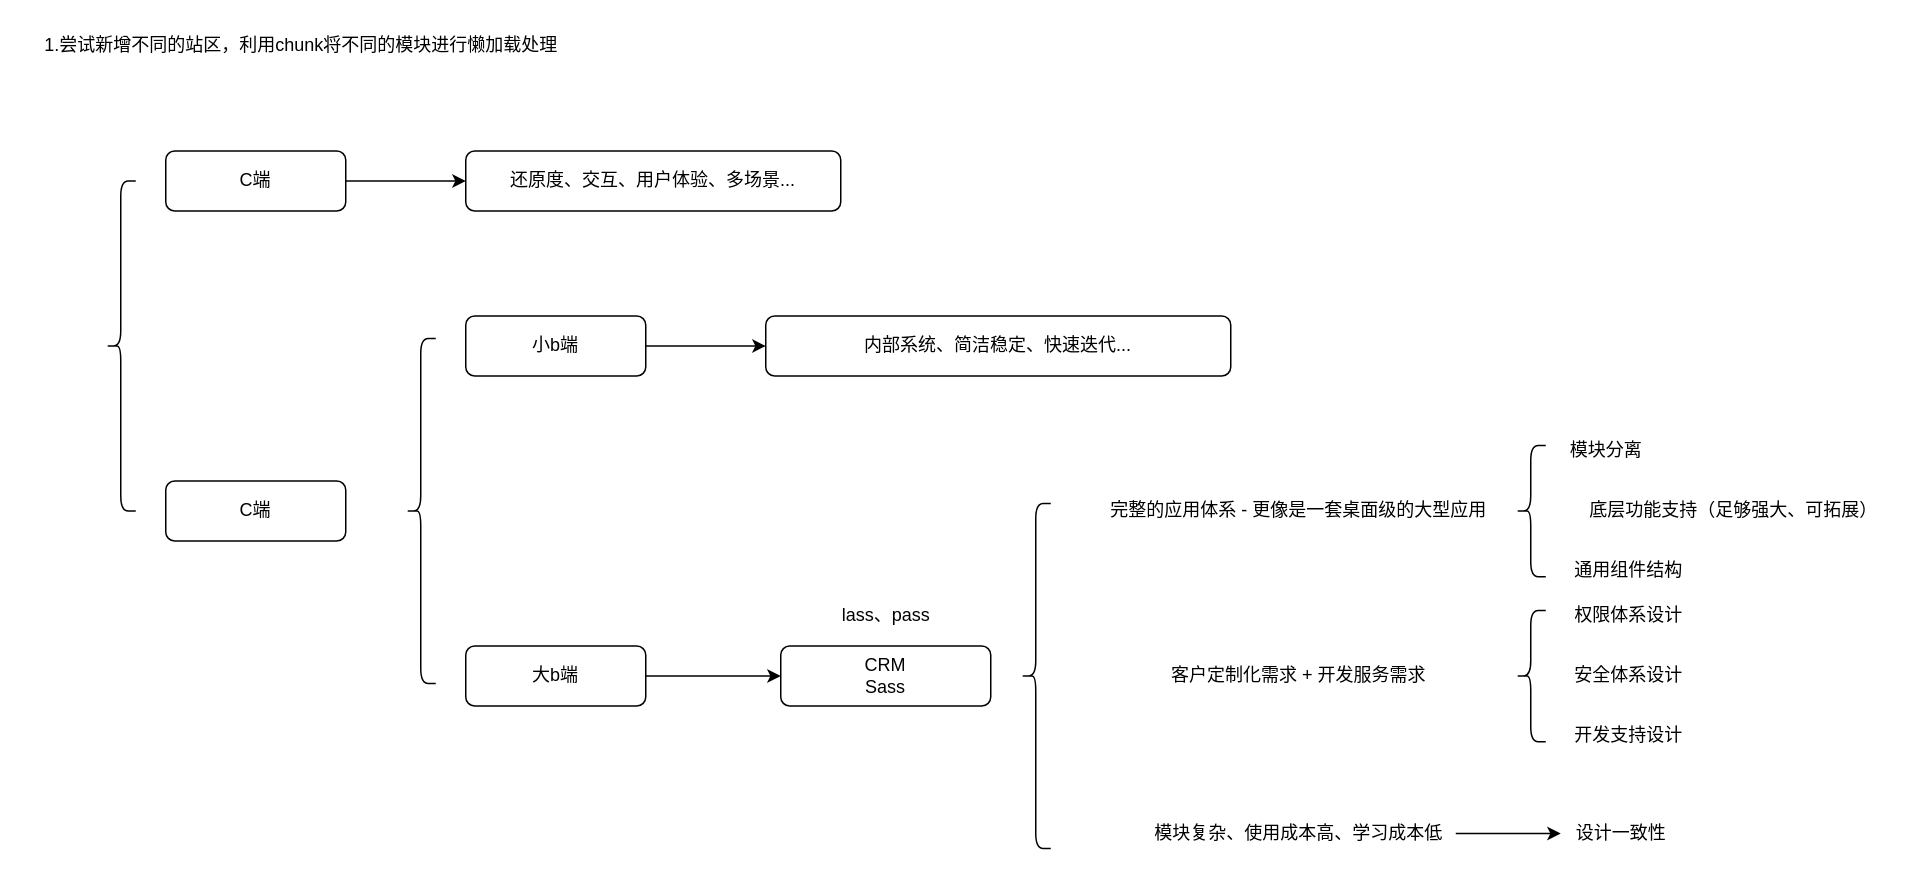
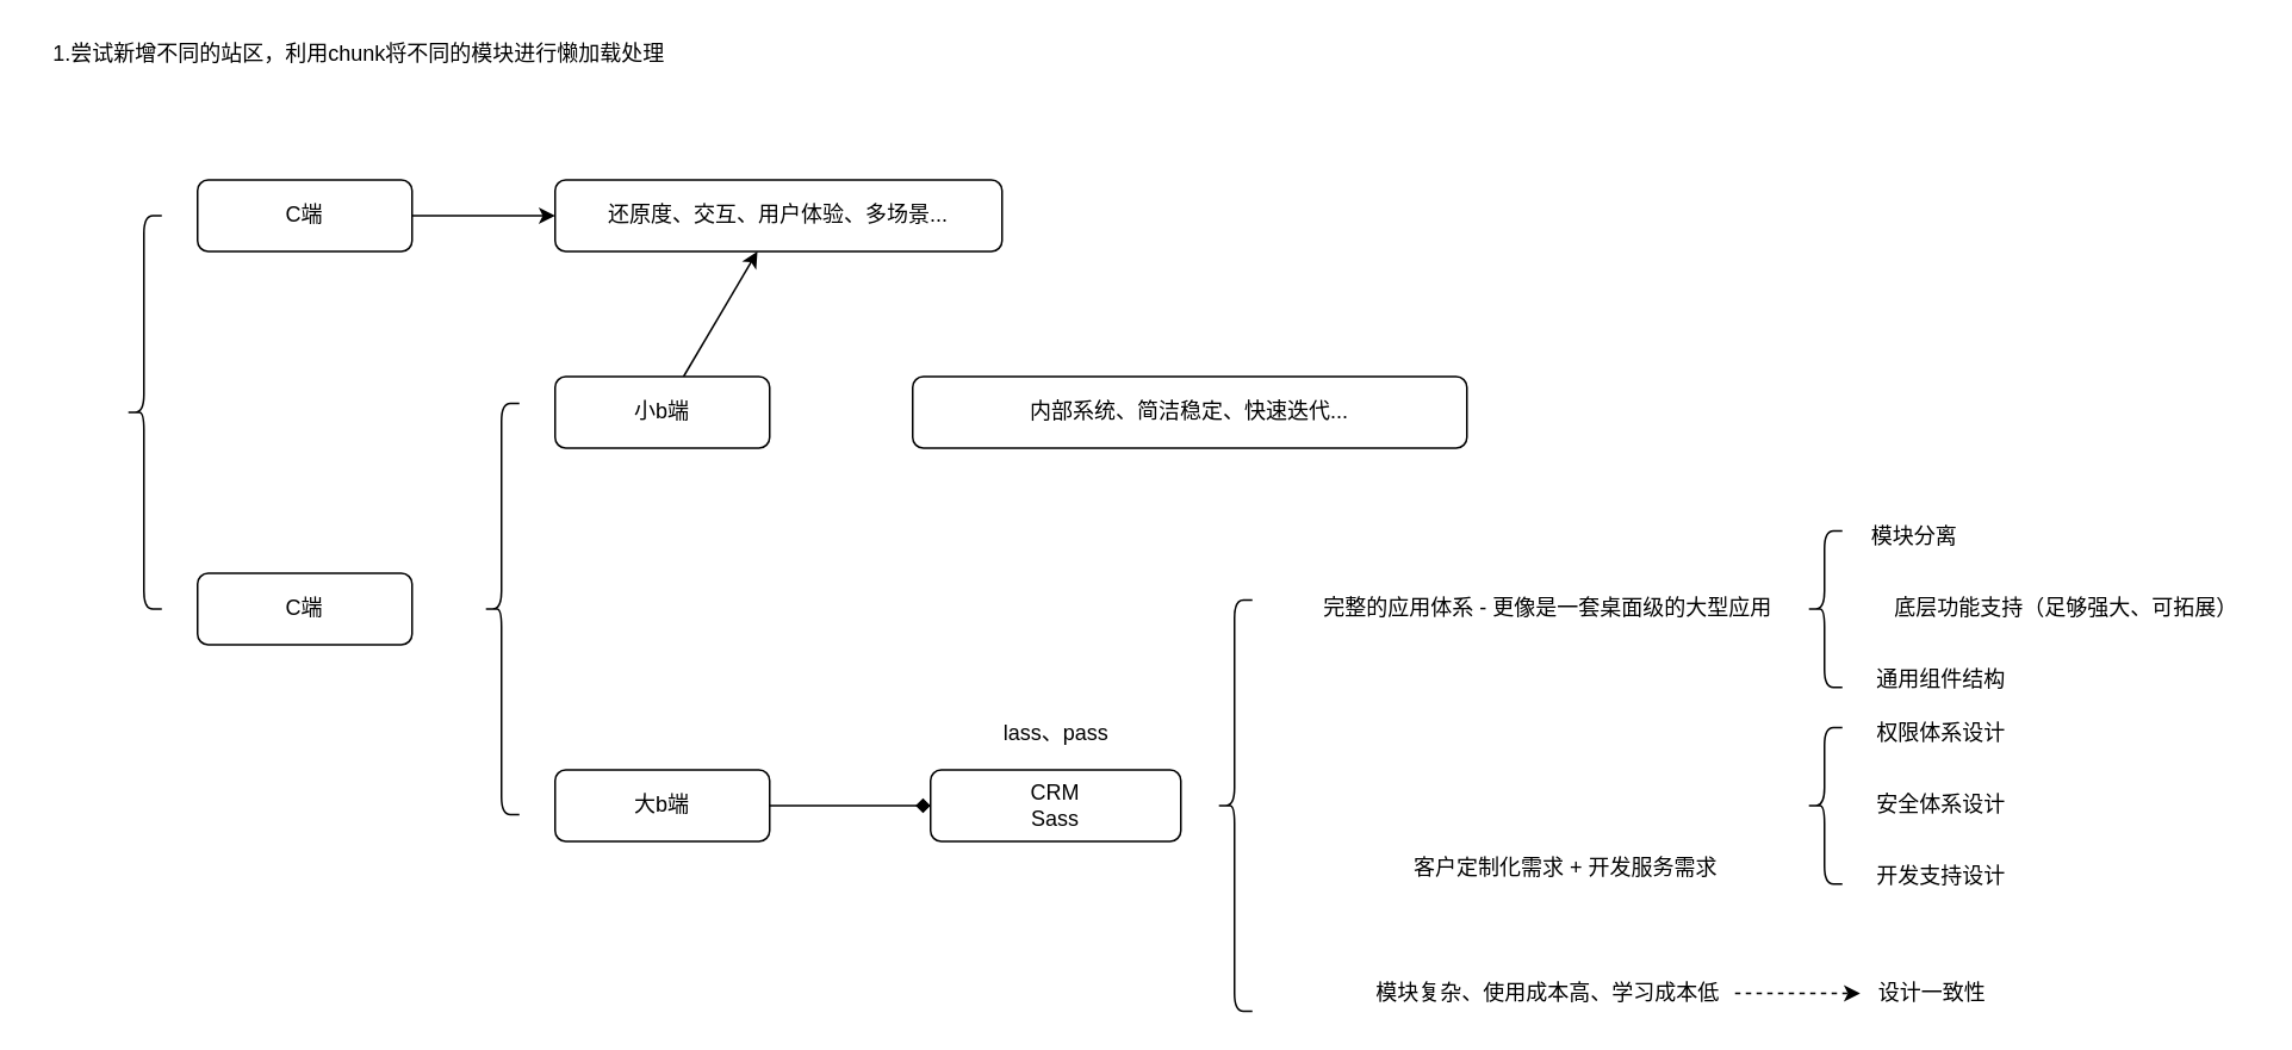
- <mxCell id="8" value="" style="edgeStyle=none;html=1;" edge="1" parent="1" source="9" target="12"><mxGeometry relative="1" as="geometry" /></mxCell>
+ <mxCell id="8" value="" style="edgeStyle=none;html=1;" edge="1" parent="1" source="9" target="6"><mxGeometry relative="1" as="geometry" /></mxCell>
- <mxCell id="10" value="" style="edgeStyle=none;html=1;" edge="1" parent="1" source="11" target="13"><mxGeometry relative="1" as="geometry" /></mxCell>
+ <mxCell id="10" value="" style="edgeStyle=none;html=1;endArrow=diamond;" edge="1" parent="1" source="11" target="13"><mxGeometry relative="1" as="geometry" /></mxCell>
- <mxCell id="21" value="客户定制化需求 + 开发服务需求" style="text;html=1;align=center;verticalAlign=middle;resizable=0;points=[];autosize=1;strokeColor=none;fillColor=none;" vertex="1" parent="1"><mxGeometry x="770" y="440" width="190" height="20" as="geometry" /></mxCell>
+ <mxCell id="21" value="客户定制化需求 + 开发服务需求" style="text;html=1;align=center;verticalAlign=middle;resizable=0;points=[];autosize=1;strokeColor=none;fillColor=none;" vertex="1" parent="1"><mxGeometry x="780" y="475" width="190" height="20" as="geometry" /></mxCell>
- <mxCell id="26" value="" style="edgeStyle=none;html=1;" edge="1" parent="1" source="27" target="28"><mxGeometry relative="1" as="geometry" /></mxCell>
+ <mxCell id="26" value="" style="edgeStyle=none;html=1;dashed=1;" edge="1" parent="1" source="27" target="28"><mxGeometry relative="1" as="geometry" /></mxCell>
